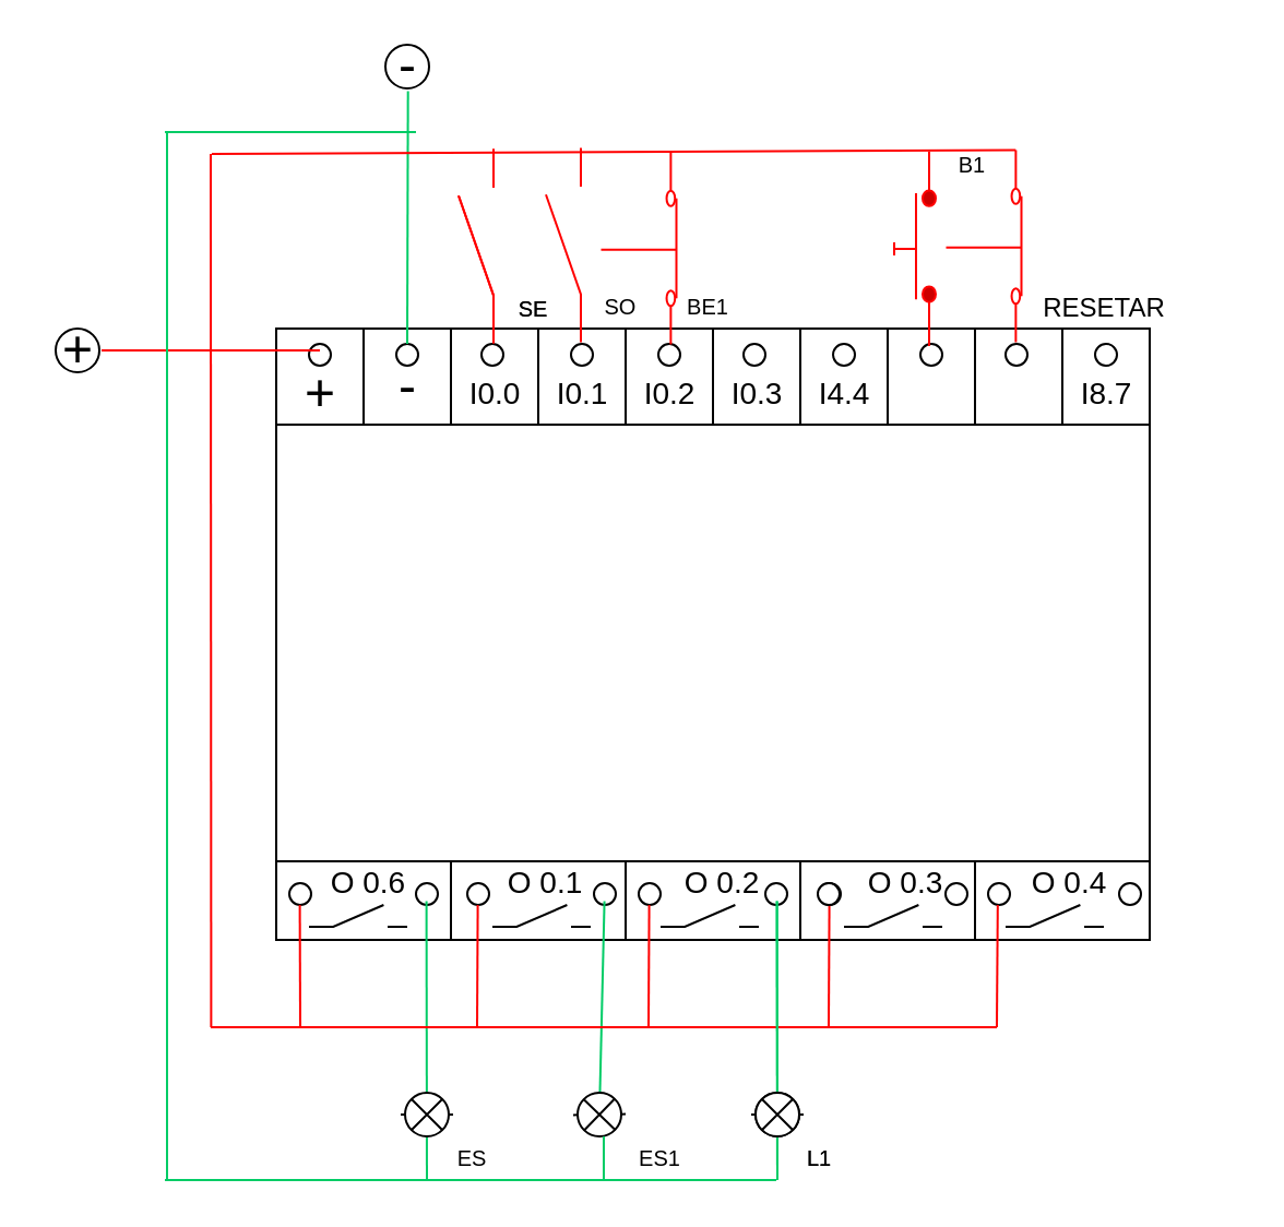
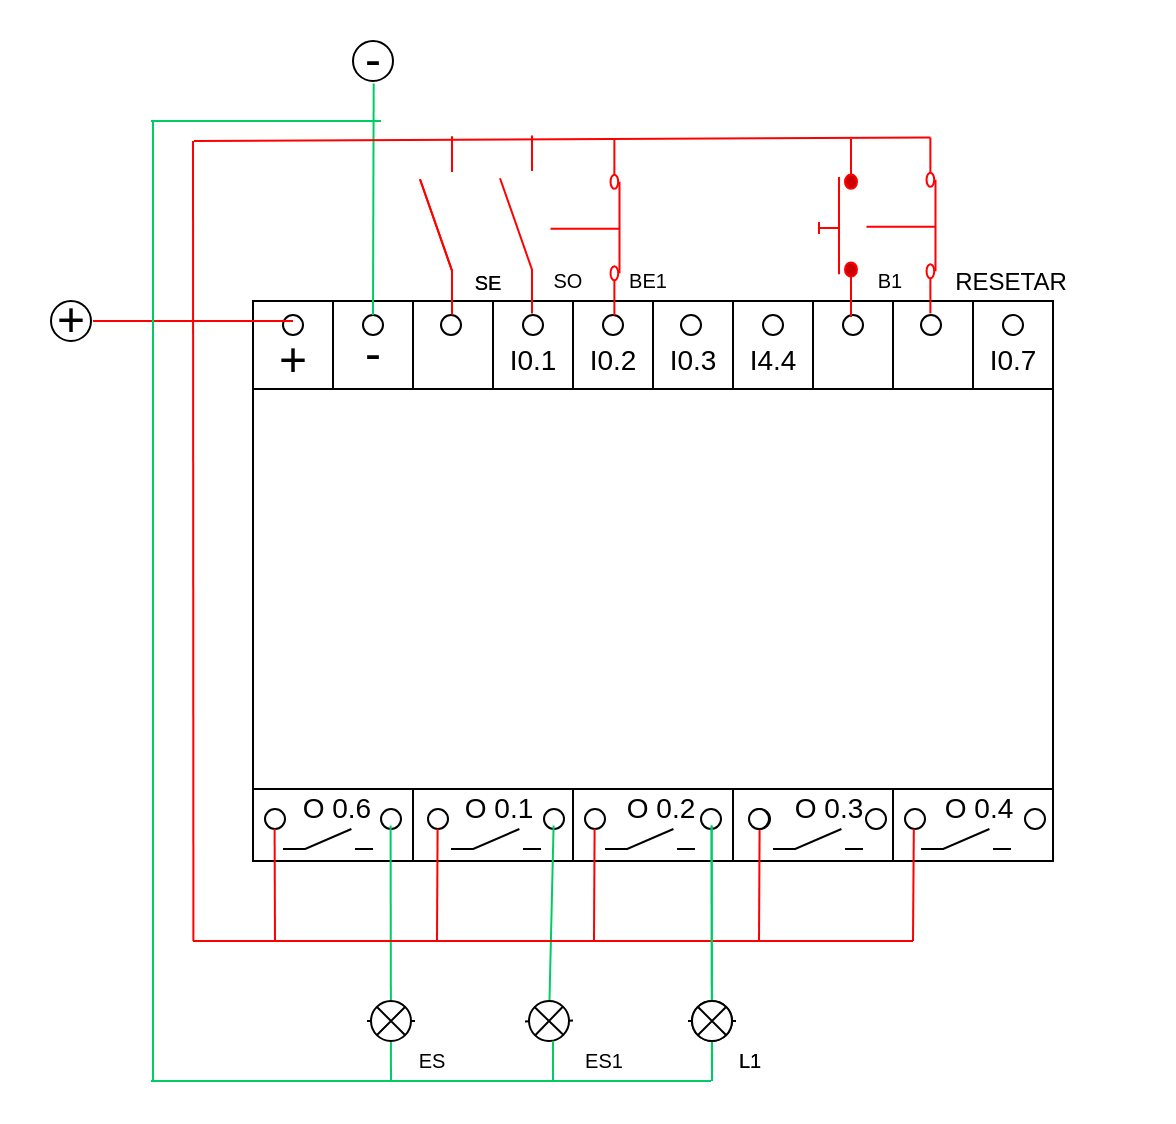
- <mxCell id="84" value="&lt;span style=&quot;font-size: 10px&quot;&gt;B1&lt;/span&gt;" style="text;html=1;strokeColor=none;fillColor=none;align=center;verticalAlign=middle;whiteSpace=wrap;rounded=0;" vertex="1" parent="1"><mxGeometry x="424.5" y="65" width="40" height="20" as="geometry" /></mxCell>
+ <mxCell id="84" value="&lt;span style=&quot;font-size: 10px&quot;&gt;B1&lt;/span&gt;" style="text;html=1;strokeColor=none;fillColor=none;align=center;verticalAlign=middle;whiteSpace=wrap;rounded=0;" vertex="1" parent="1"><mxGeometry x="424.5" y="130" width="40" height="20" as="geometry" /></mxCell>
- <mxCell id="18" value="&lt;font style=&quot;font-size: 14px&quot;&gt;I0.0&lt;/font&gt;" style="text;html=1;align=center;verticalAlign=middle;resizable=0;points=[];autosize=1;strokeColor=none;fillColor=none;" vertex="1" parent="1"><mxGeometry x="206" y="170" width="40" height="20" as="geometry" /></mxCell>
- <mxCell id="30" value="&lt;font style=&quot;font-size: 14px&quot;&gt;I8.7&lt;/font&gt;" style="text;html=1;align=center;verticalAlign=middle;resizable=0;points=[];autosize=1;strokeColor=none;fillColor=none;" vertex="1" parent="1"><mxGeometry x="486" y="170" width="40" height="20" as="geometry" /></mxCell>
+ <mxCell id="30" value="&lt;font style=&quot;font-size: 14px&quot;&gt;I0.7&lt;/font&gt;" style="text;html=1;align=center;verticalAlign=middle;resizable=0;points=[];autosize=1;strokeColor=none;fillColor=none;" vertex="1" parent="1"><mxGeometry x="486" y="170" width="40" height="20" as="geometry" /></mxCell>
